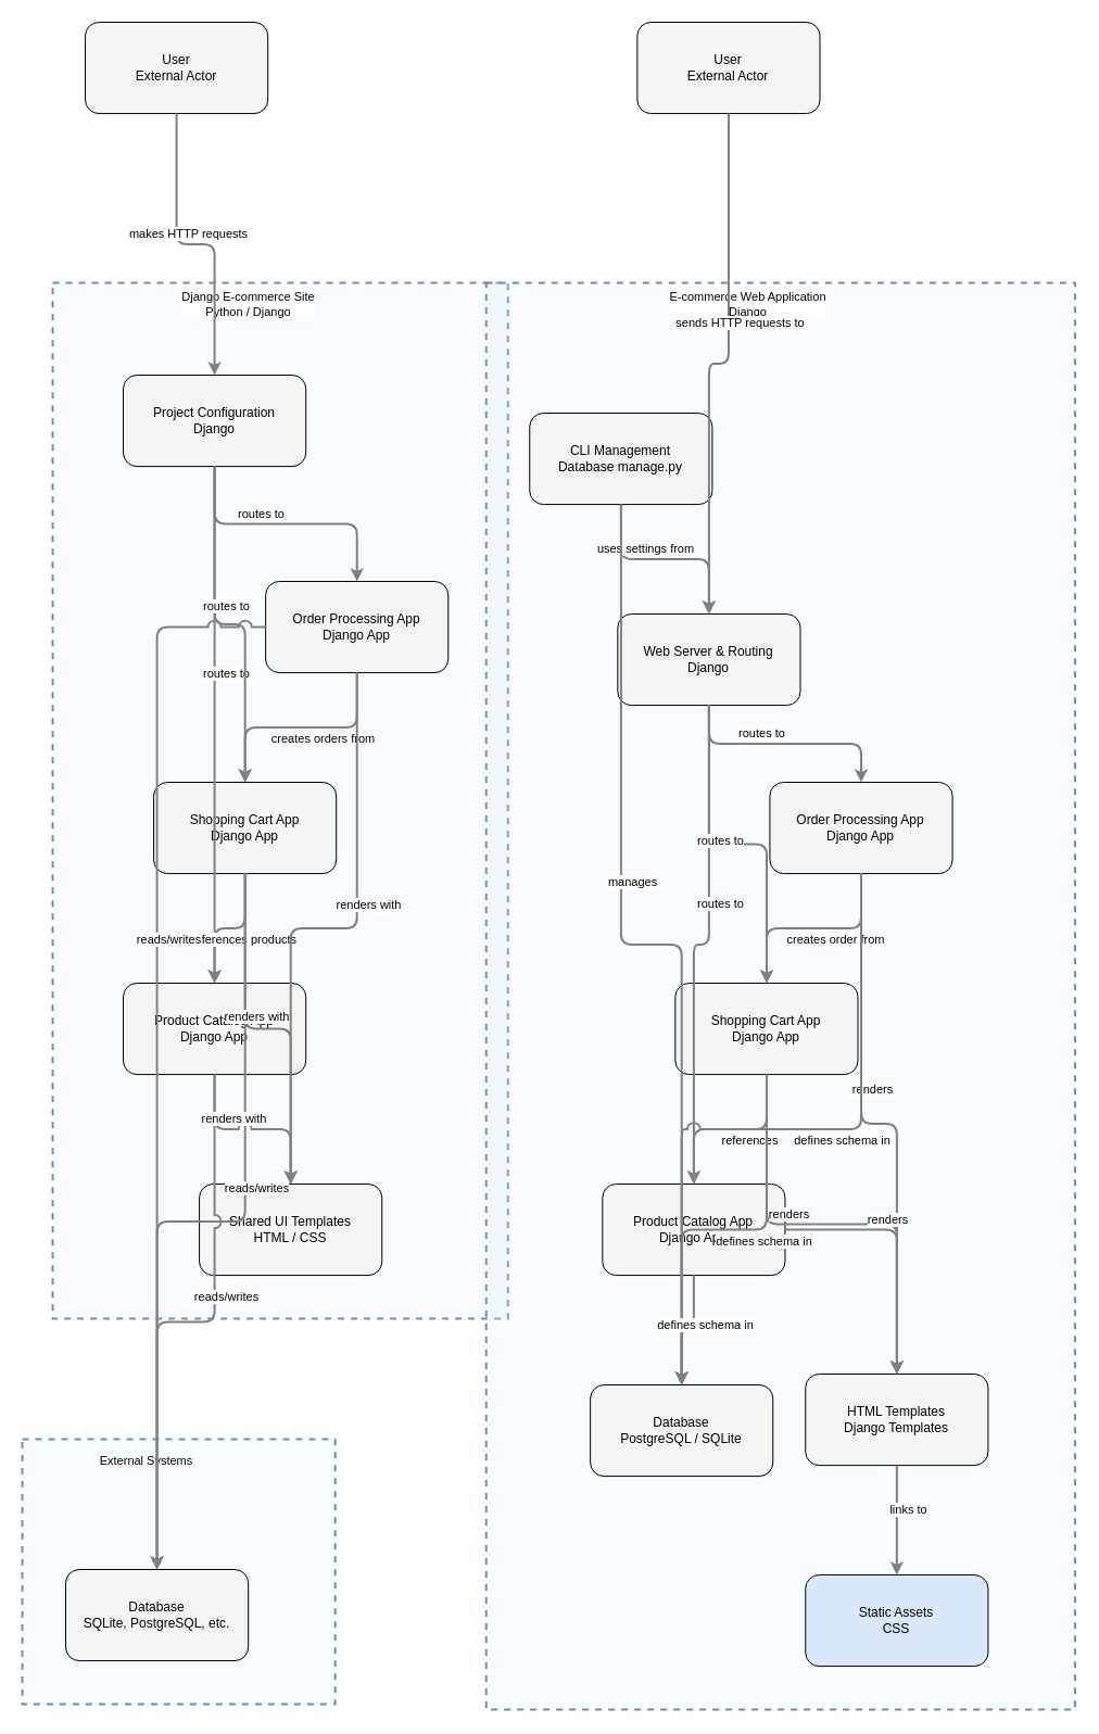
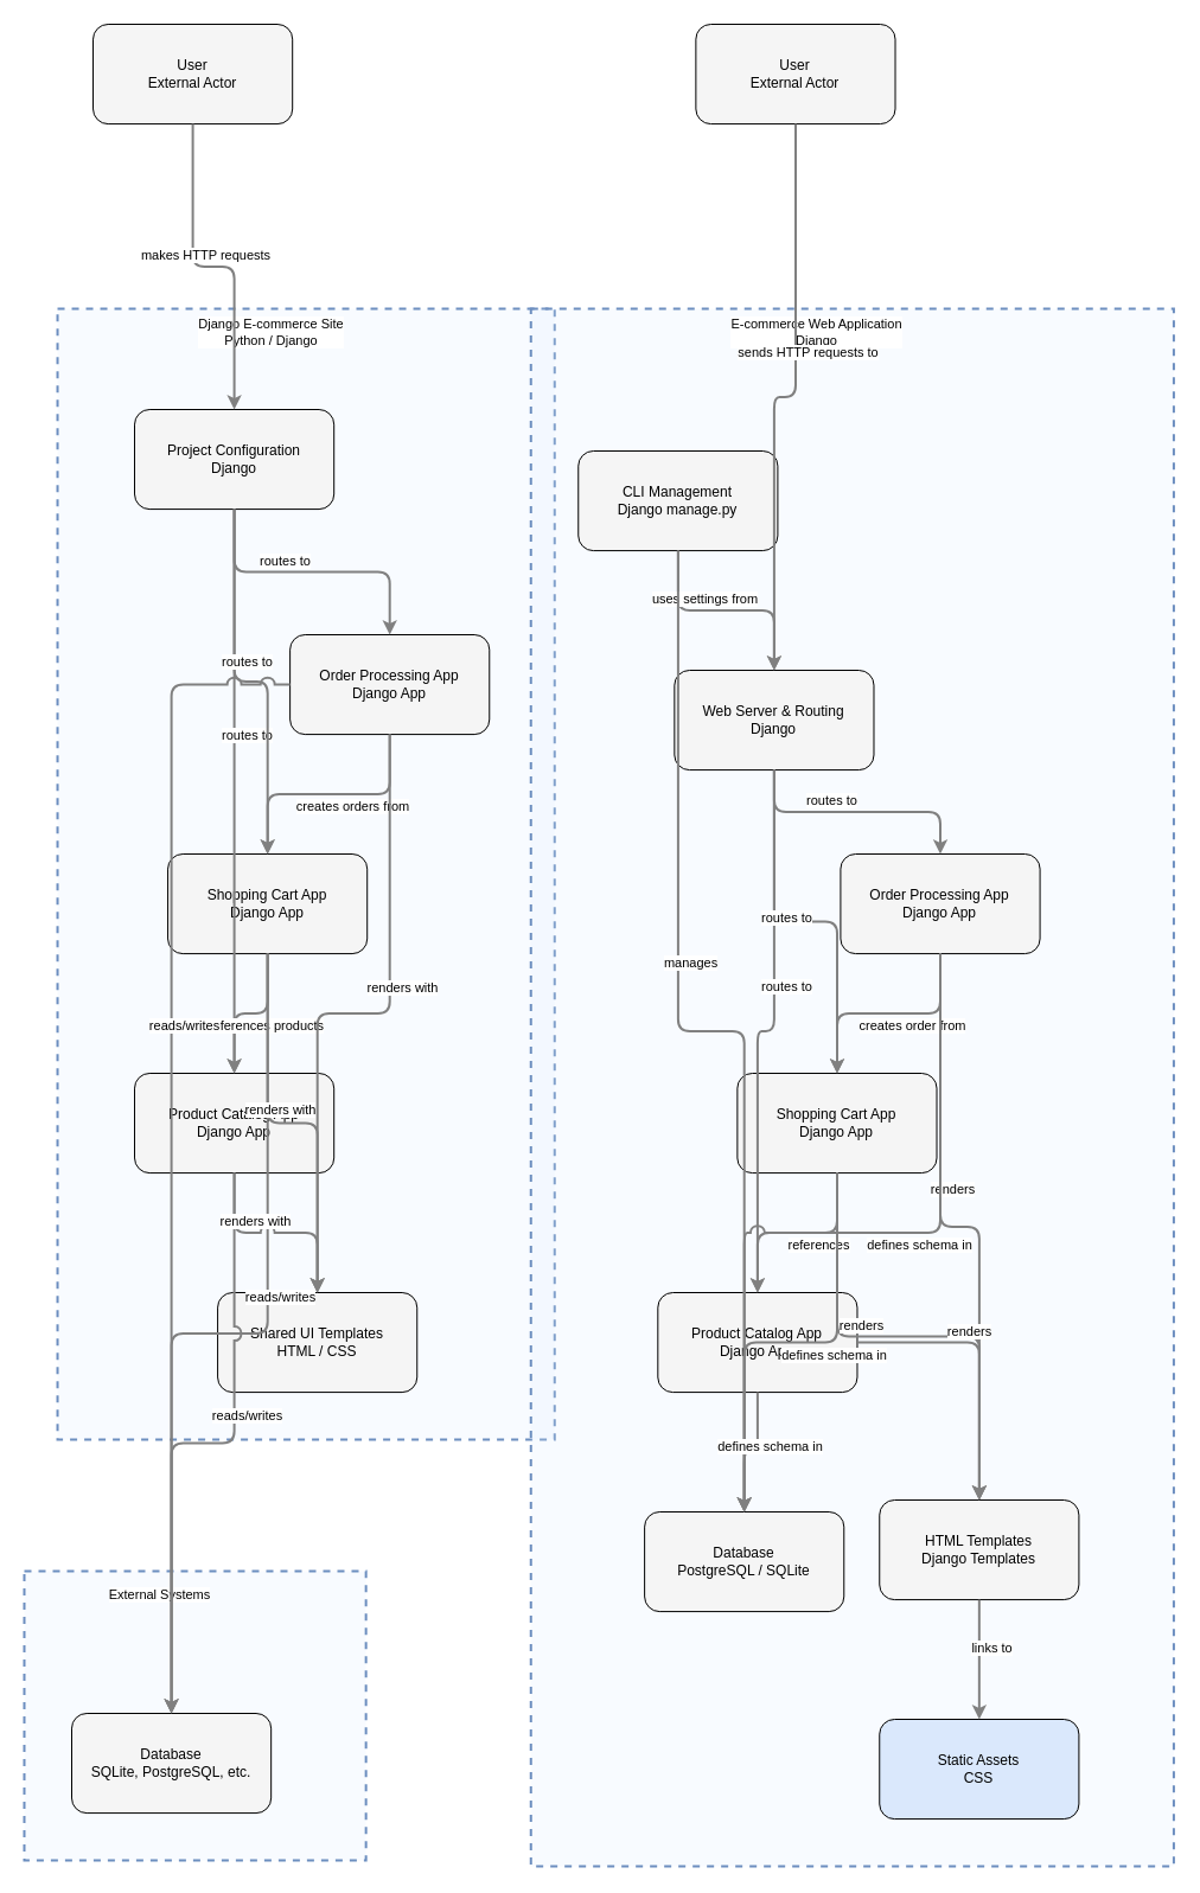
- <mxCell id="16" value="CLI Management&lt;br&gt;Database manage.py" style="rounded=1;whiteSpace=wrap;html=1;fillColor=#f5f5f5" vertex="1" parent="6"><mxGeometry x="40" y="120" width="168.158" height="84.079" as="geometry" /></mxCell>
+ <mxCell id="16" value="CLI Management&lt;br&gt;Django manage.py" style="rounded=1;whiteSpace=wrap;html=1;fillColor=#f5f5f5" vertex="1" parent="6"><mxGeometry x="40" y="120" width="168.158" height="84.079" as="geometry" /></mxCell>
